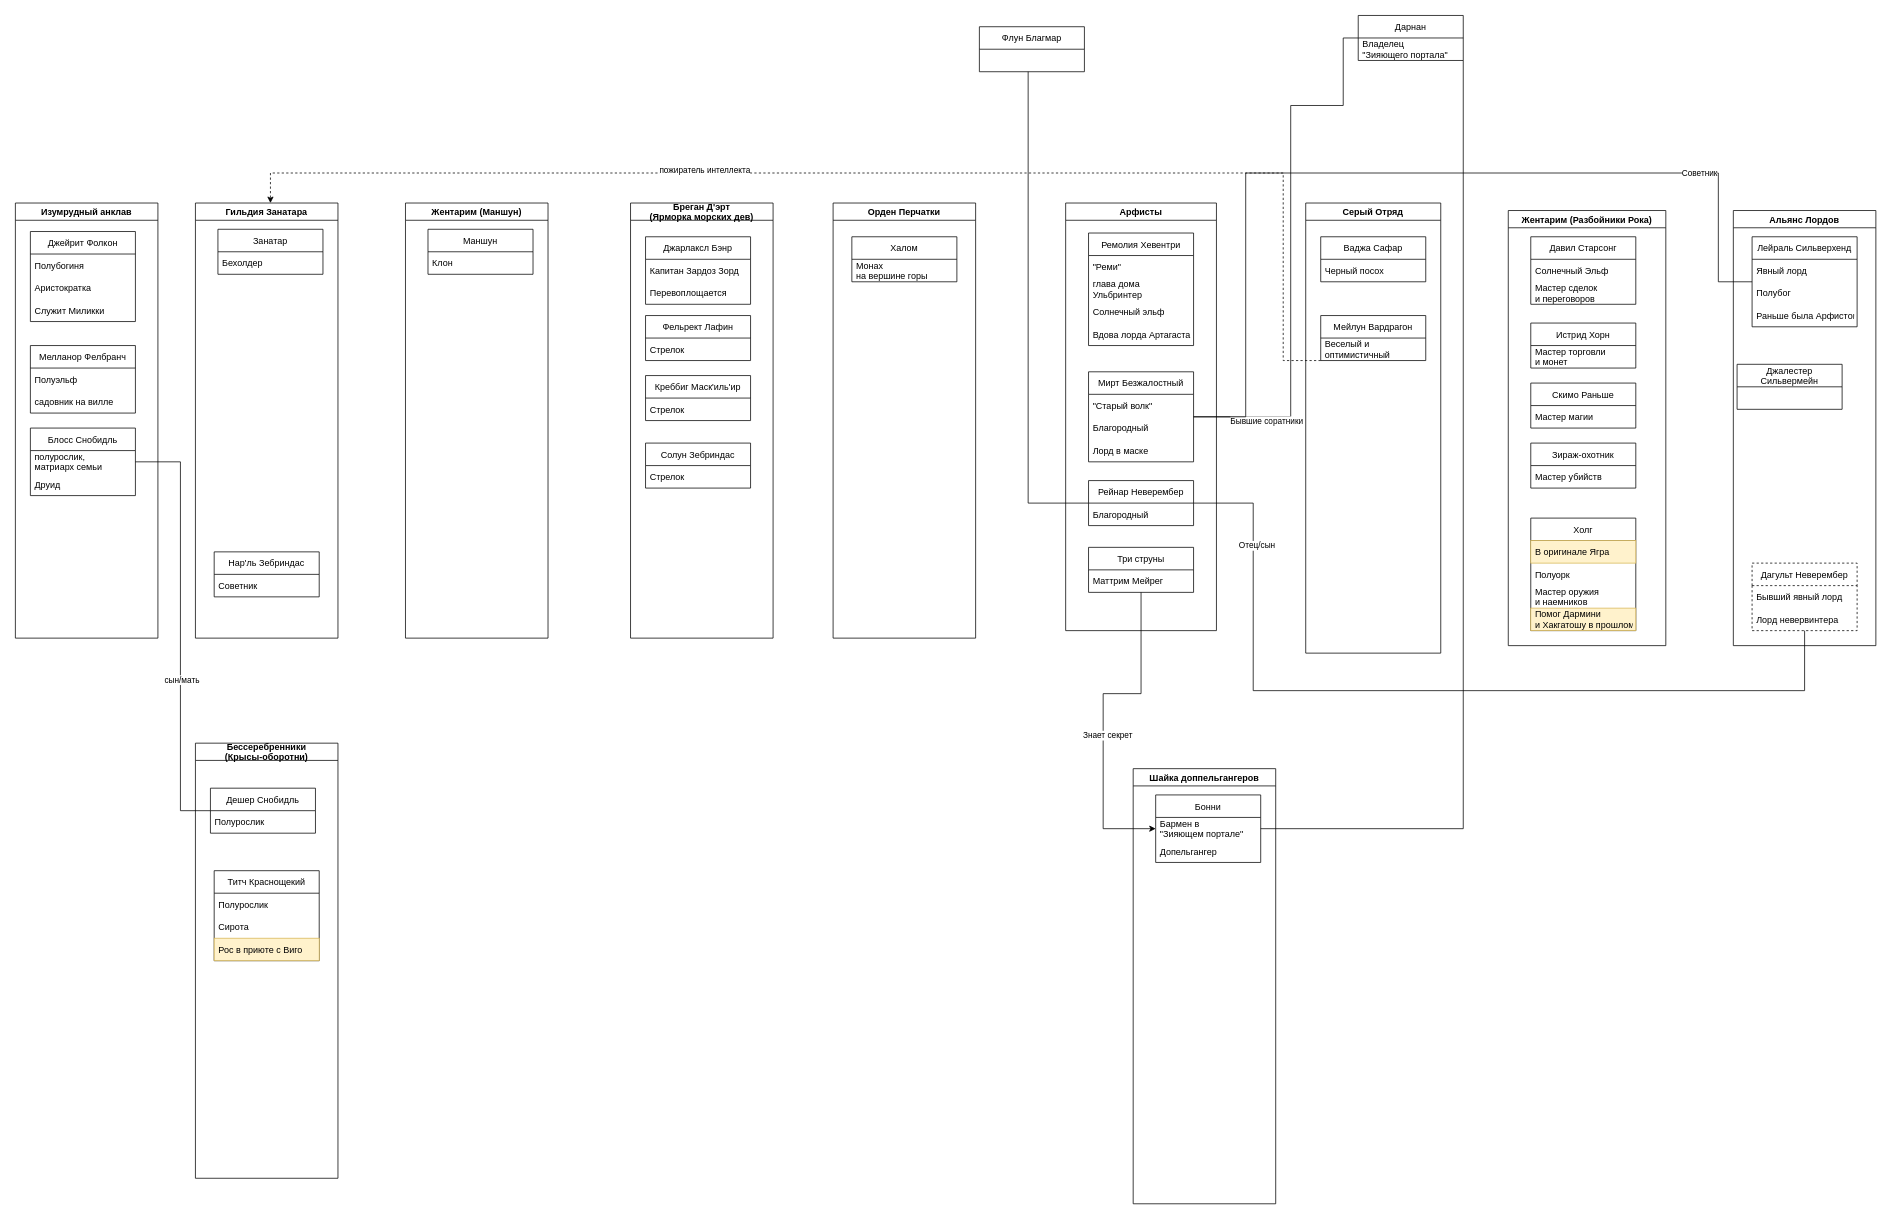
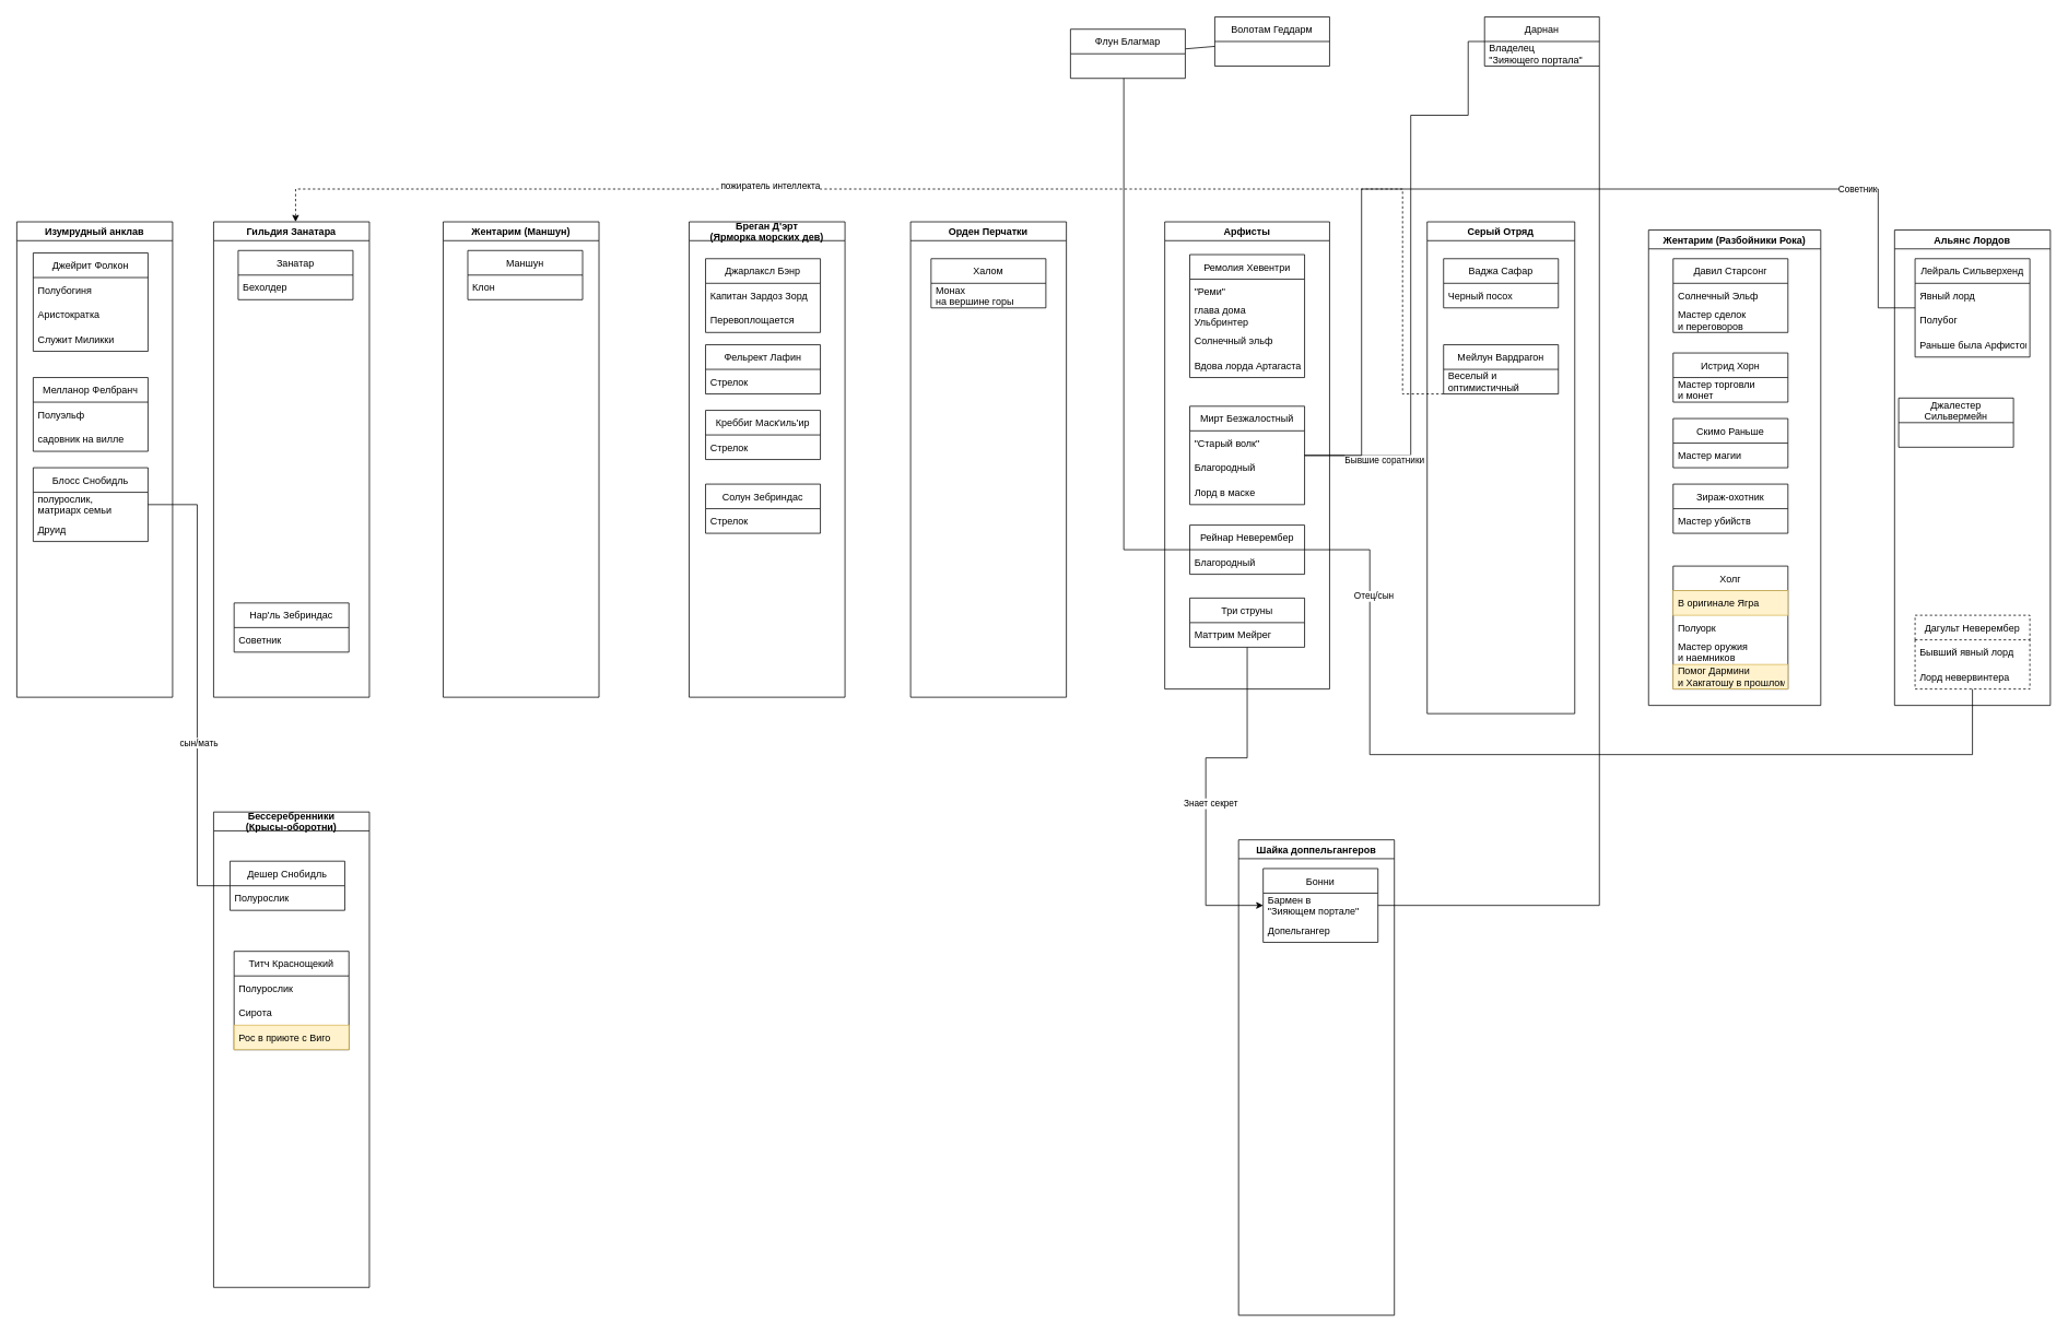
+ <mxCell id="3" value="Волотам Геддарм" style="swimlane;fontStyle=0;childLayout=stackLayout;horizontal=1;startSize=30;horizontalStack=0;resizeParent=1;resizeParentMax=0;resizeLast=0;collapsible=1;marginBottom=0;" parent="1" vertex="1"><mxGeometry x="1481" y="20" width="140" height="60" as="geometry" /></mxCell>
+ <mxCell id="2" value="" style="edgeStyle=orthogonalEdgeStyle;rounded=0;orthogonalLoop=1;jettySize=auto;html=1;noEdgeStyle=1;endArrow=none;endFill=0;" parent="1" source="3" target="5" edge="1"><mxGeometry relative="1" as="geometry" /></mxCell>
